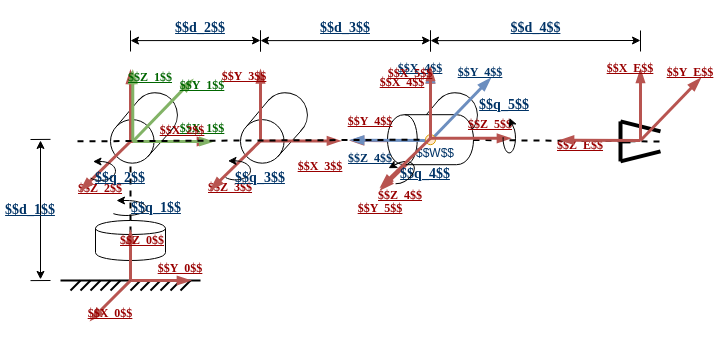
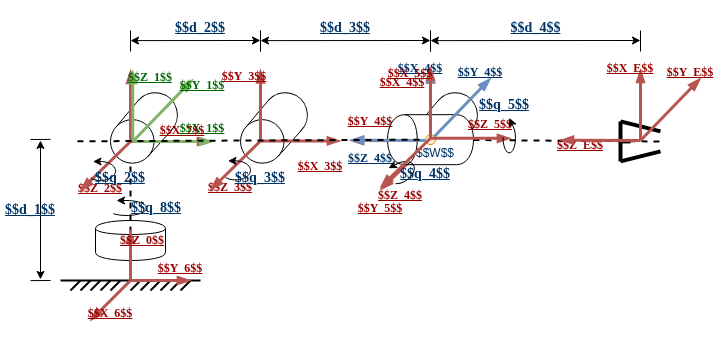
- <mxCell id="75" value="$$X_2$$" style="text;html=1;strokeColor=none;fillColor=none;align=center;verticalAlign=middle;whiteSpace=wrap;rounded=0;fontColor=#990000;fontSize=12;fontStyle=5;fontFamily=Times New Roman;" parent="68" vertex="1"><mxGeometry x="40.0" y="53.08" width="20" height="15" as="geometry" /></mxCell>
+ <mxCell id="75" value="$$X_7$$" style="text;html=1;strokeColor=none;fillColor=none;align=center;verticalAlign=middle;whiteSpace=wrap;rounded=0;fontColor=#990000;fontSize=12;fontStyle=5;fontFamily=Times New Roman;" parent="68" vertex="1"><mxGeometry x="40.0" y="53.08" width="20" height="15" as="geometry" /></mxCell>
- <mxCell id="103" value="$$q_1$$" style="text;html=1;strokeColor=none;fillColor=none;align=center;verticalAlign=middle;whiteSpace=wrap;rounded=0;fontColor=#003366;fontSize=14;fontStyle=5;fontFamily=Times New Roman;" parent="1" vertex="1"><mxGeometry x="146" y="200" width="20" height="15" as="geometry" /></mxCell>
+ <mxCell id="103" value="$$q_8$$" style="text;html=1;strokeColor=none;fillColor=none;align=center;verticalAlign=middle;whiteSpace=wrap;rounded=0;fontColor=#003366;fontSize=14;fontStyle=5;fontFamily=Times New Roman;" parent="1" vertex="1"><mxGeometry x="146" y="200" width="20" height="15" as="geometry" /></mxCell>
- <mxCell id="52" value="$$Y_0$$" style="text;html=1;strokeColor=none;fillColor=none;align=center;verticalAlign=middle;whiteSpace=wrap;rounded=0;fontColor=#990000;fontSize=12;fontStyle=5;fontFamily=Times New Roman;" parent="48" vertex="1"><mxGeometry x="80" y="30" width="20" height="15" as="geometry" /></mxCell>
+ <mxCell id="52" value="$$Y_6$$" style="text;html=1;strokeColor=none;fillColor=none;align=center;verticalAlign=middle;whiteSpace=wrap;rounded=0;fontColor=#990000;fontSize=12;fontStyle=5;fontFamily=Times New Roman;" parent="48" vertex="1"><mxGeometry x="80" y="30" width="20" height="15" as="geometry" /></mxCell>
- <mxCell id="53" value="$$X_0$$" style="text;html=1;strokeColor=none;fillColor=none;align=center;verticalAlign=middle;whiteSpace=wrap;rounded=0;fontColor=#990000;fontSize=12;fontStyle=5;fontFamily=Times New Roman;" parent="48" vertex="1"><mxGeometry x="10" y="75" width="20" height="15" as="geometry" /></mxCell>
+ <mxCell id="53" value="$$X_6$$" style="text;html=1;strokeColor=none;fillColor=none;align=center;verticalAlign=middle;whiteSpace=wrap;rounded=0;fontColor=#990000;fontSize=12;fontStyle=5;fontFamily=Times New Roman;" parent="48" vertex="1"><mxGeometry x="10" y="75" width="20" height="15" as="geometry" /></mxCell>
